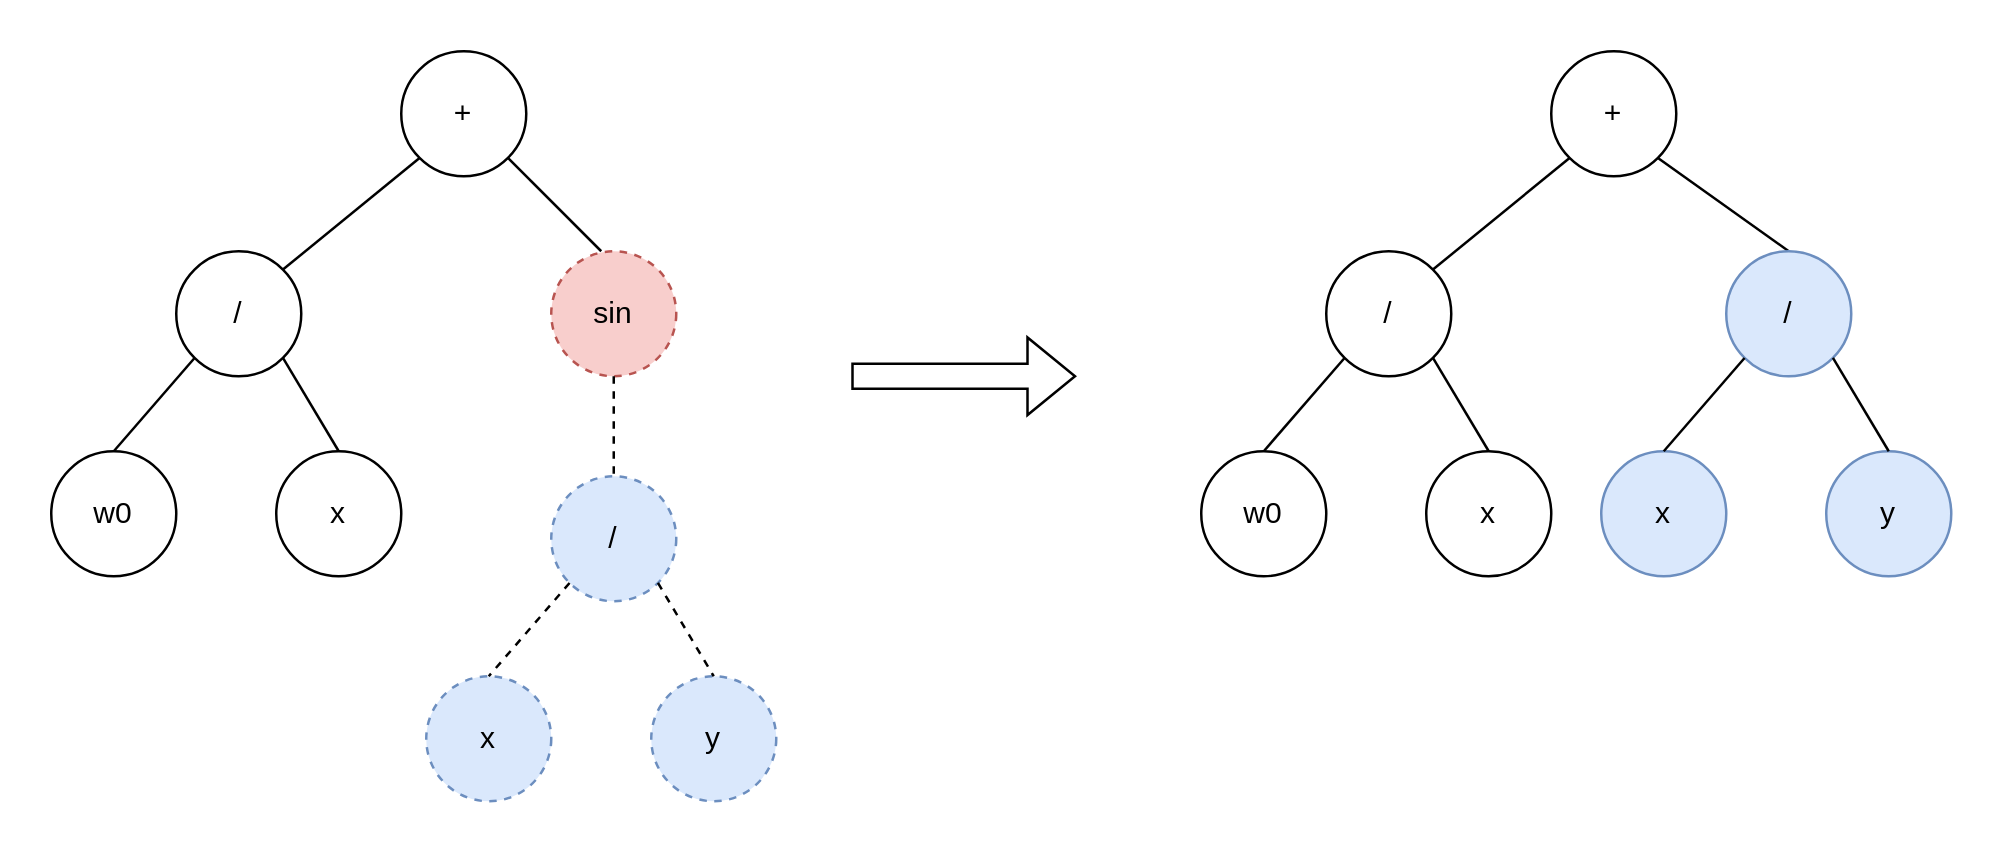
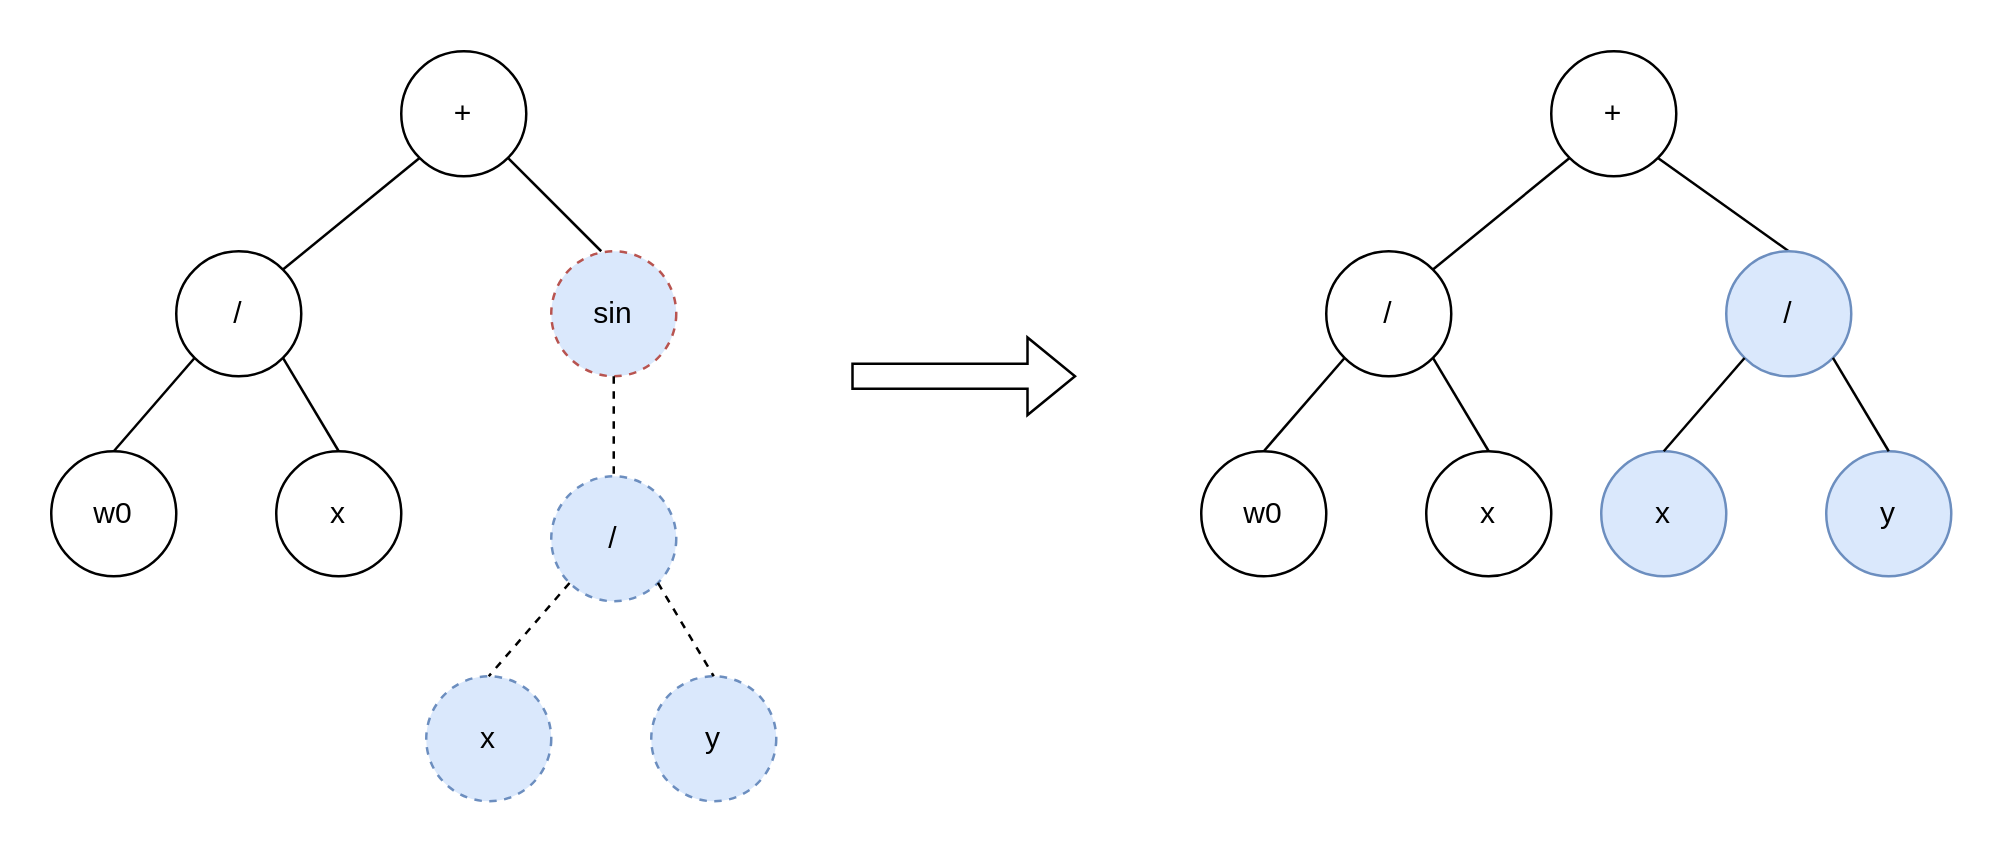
- <mxCell id="11" value="sin" style="ellipse;whiteSpace=wrap;html=1;fillColor=#f8cecc;strokeColor=#b85450;dashed=1;" vertex="1" parent="1"><mxGeometry x="220" y="100" width="50" height="50" as="geometry" /></mxCell>
+ <mxCell id="11" value="sin" style="ellipse;whiteSpace=wrap;html=1;fillColor=#dae8fc;strokeColor=#b85450;dashed=1;" vertex="1" parent="1"><mxGeometry x="220" y="100" width="50" height="50" as="geometry" /></mxCell>
